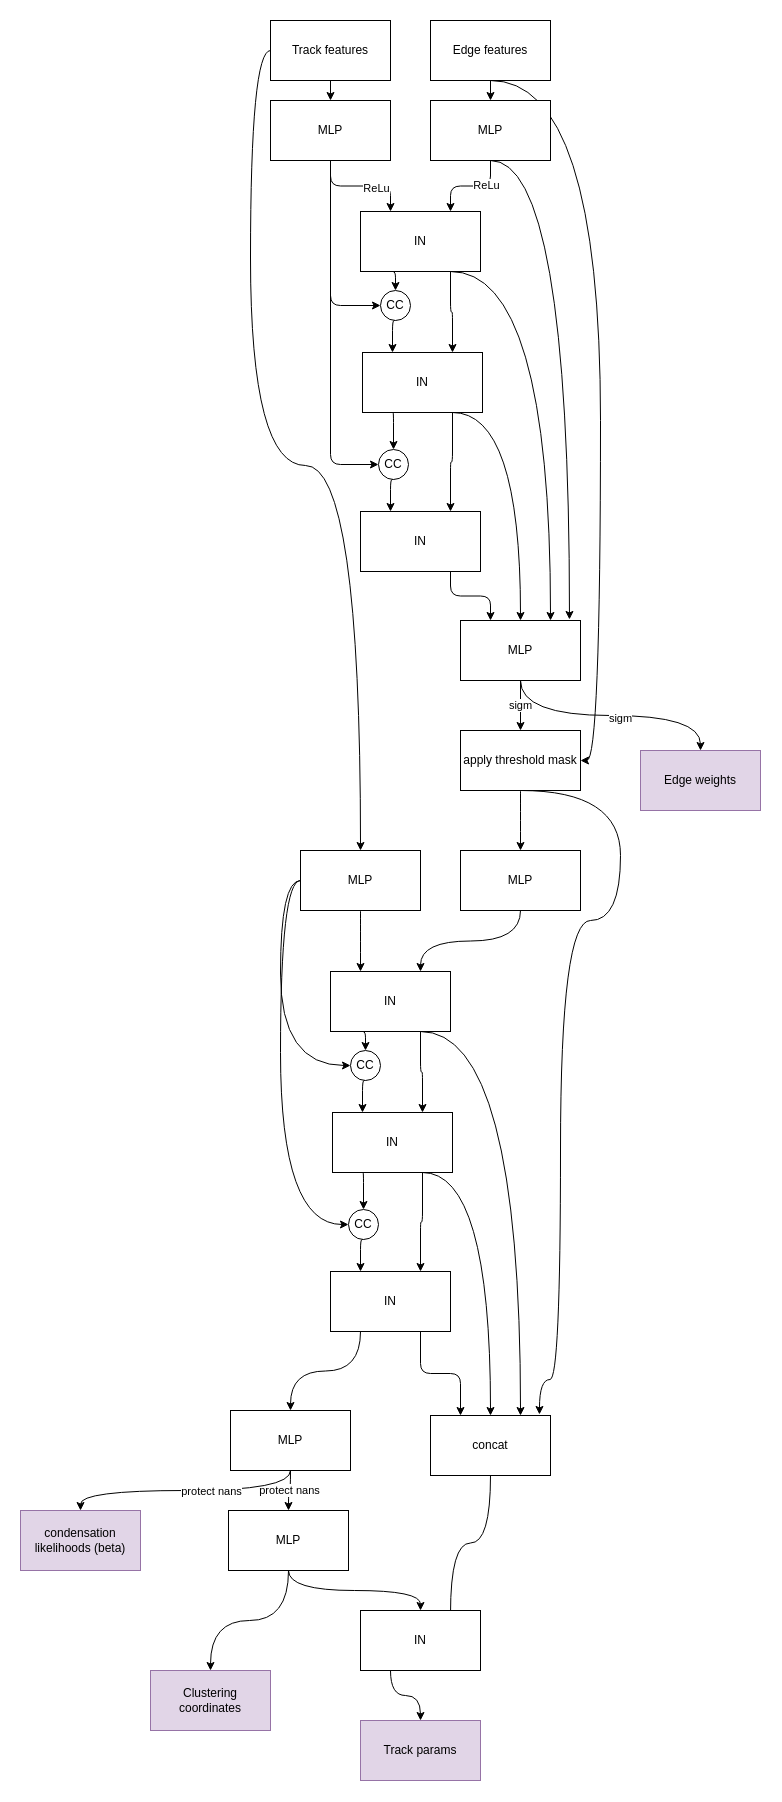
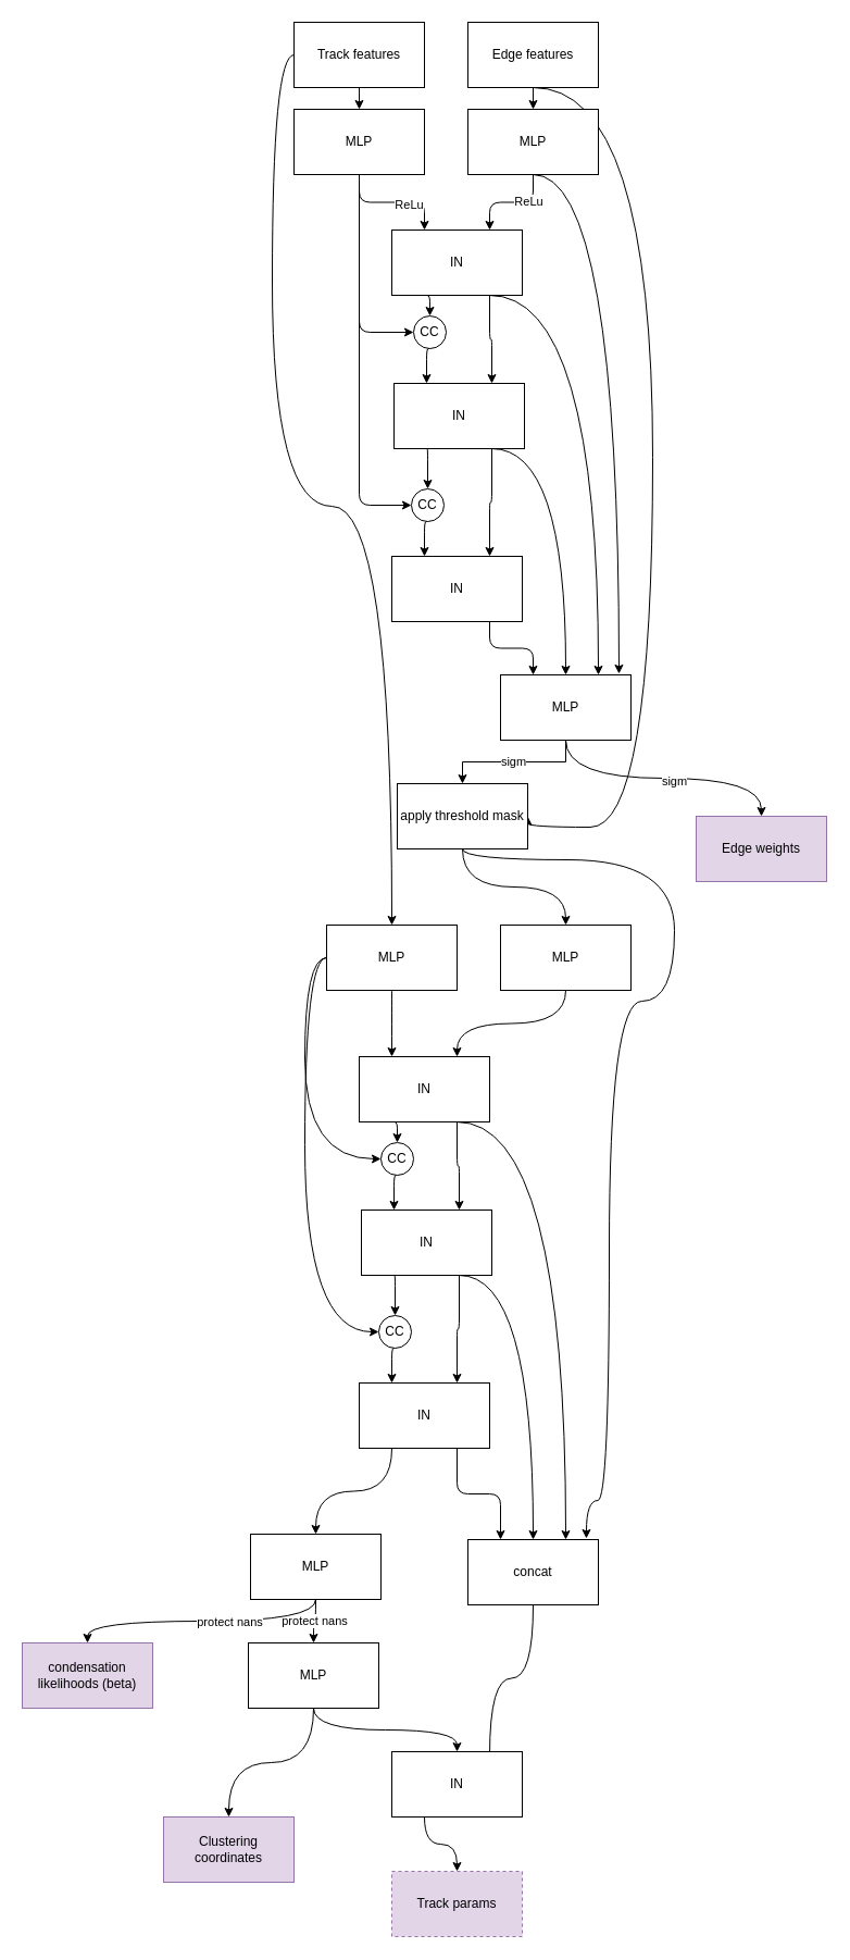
- <mxCell id="36" value="apply threshold mask" style="rounded=0;whiteSpace=wrap;html=1;" vertex="1" parent="1"><mxGeometry x="460" y="730" width="120" height="60" as="geometry" /></mxCell>
+ <mxCell id="36" value="apply threshold mask" style="rounded=0;whiteSpace=wrap;html=1;" vertex="1" parent="1"><mxGeometry x="365" y="720" width="120" height="60" as="geometry" /></mxCell>
- <mxCell id="70" value="Track params" style="rounded=0;whiteSpace=wrap;html=1;fillColor=#e1d5e7;strokeColor=#9673a6;" vertex="1" parent="1"><mxGeometry x="360" y="1720" width="120" height="60" as="geometry" /></mxCell>
+ <mxCell id="70" value="Track params" style="rounded=0;whiteSpace=wrap;html=1;fillColor=#e1d5e7;strokeColor=#9673a6;dashed=1;" vertex="1" parent="1"><mxGeometry x="360" y="1720" width="120" height="60" as="geometry" /></mxCell>
